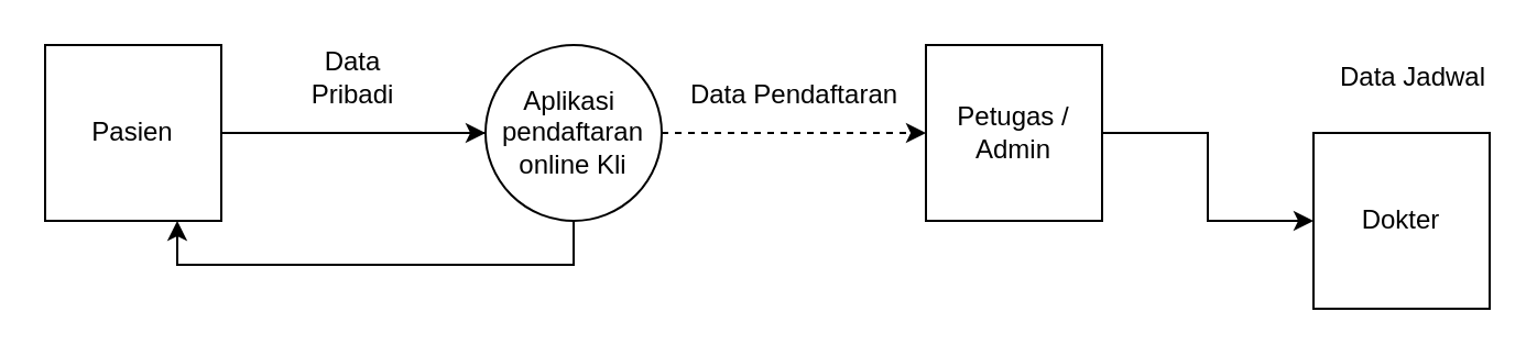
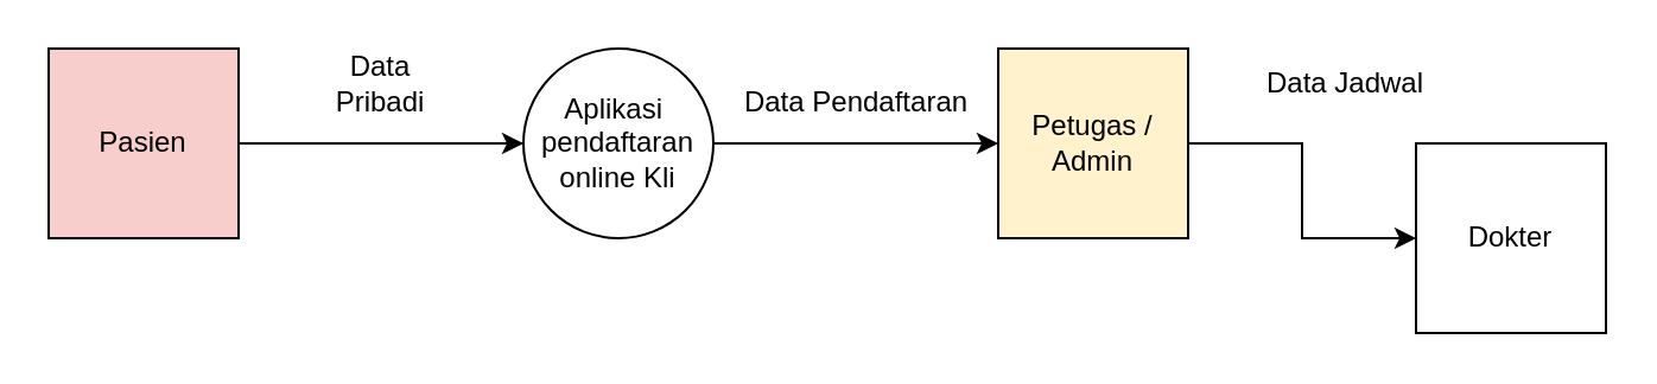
- <mxCell id="12" value="Data Jadwal" style="text;html=1;align=center;verticalAlign=middle;resizable=0;points=[];autosize=1;strokeColor=none;fillColor=none;" parent="1" vertex="1"><mxGeometry x="596" y="20" width="90" height="30" as="geometry" /></mxCell>
+ <mxCell id="12" value="Data Jadwal" style="text;html=1;align=center;verticalAlign=middle;resizable=0;points=[];autosize=1;strokeColor=none;fillColor=none;" parent="1" vertex="1"><mxGeometry x="521" y="20" width="90" height="30" as="geometry" /></mxCell>
- <mxCell id="3" value="Pasien" style="whiteSpace=wrap;html=1;aspect=fixed;" parent="1" vertex="1"><mxGeometry x="20" y="20" width="80" height="80" as="geometry" /></mxCell>
+ <mxCell id="3" value="Pasien" style="whiteSpace=wrap;html=1;aspect=fixed;fillColor=#f8cecc;" parent="1" vertex="1"><mxGeometry x="20" y="20" width="80" height="80" as="geometry" /></mxCell>
- <mxCell id="7" value="" style="endArrow=classic;html=1;rounded=0;exitX=1;exitY=0.5;exitDx=0;exitDy=0;entryX=0;entryY=0.5;entryDx=0;entryDy=0;dashed=1;" parent="1" source="2" target="5" edge="1"><mxGeometry width="50" height="50" relative="1" as="geometry"><mxPoint x="274" y="80" as="sourcePoint" /><mxPoint x="410" y="60" as="targetPoint" /></mxGeometry></mxCell>
+ <mxCell id="7" value="" style="endArrow=classic;html=1;rounded=0;exitX=1;exitY=0.5;exitDx=0;exitDy=0;entryX=0;entryY=0.5;entryDx=0;entryDy=0;" parent="1" source="2" target="5" edge="1"><mxGeometry width="50" height="50" relative="1" as="geometry"><mxPoint x="274" y="80" as="sourcePoint" /><mxPoint x="410" y="60" as="targetPoint" /></mxGeometry></mxCell>
- <mxCell id="5" value="Petugas / Admin" style="whiteSpace=wrap;html=1;aspect=fixed;" parent="1" vertex="1"><mxGeometry x="420" y="20" width="80" height="80" as="geometry" /></mxCell>
+ <mxCell id="5" value="Petugas / Admin" style="whiteSpace=wrap;html=1;aspect=fixed;fillColor=#fff2cc;" parent="1" vertex="1"><mxGeometry x="420" y="20" width="80" height="80" as="geometry" /></mxCell>
- <mxCell id="10" value="" style="endArrow=classic;html=1;rounded=0;exitX=0.5;exitY=1;exitDx=0;exitDy=0;entryX=0.75;entryY=1;entryDx=0;entryDy=0;" parent="1" source="2" target="3" edge="1"><mxGeometry width="50" height="50" relative="1" as="geometry"><mxPoint x="260" y="120" as="sourcePoint" /><mxPoint x="80" y="110" as="targetPoint" /><Array as="points"><mxPoint x="260" y="120" /><mxPoint x="80" y="120" /></Array></mxGeometry></mxCell>
